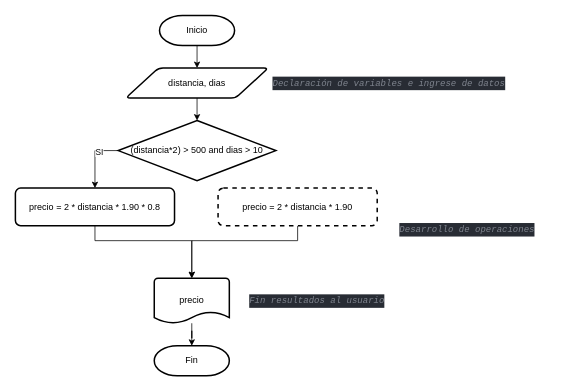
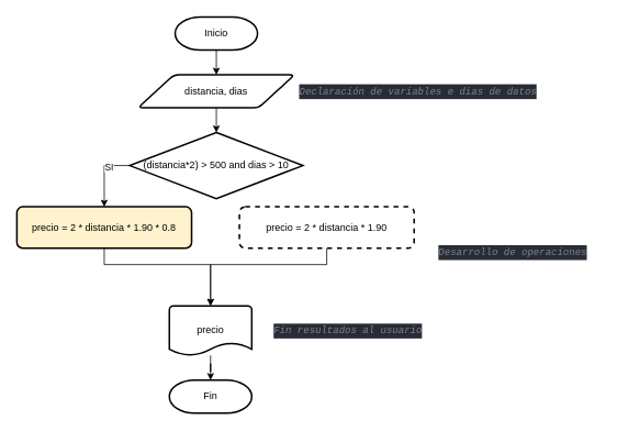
- <mxCell id="12" value="&lt;meta charset=&quot;utf-8&quot;&gt;&lt;div style=&quot;font-style: normal; font-variant-caps: normal; font-weight: normal; letter-spacing: normal; text-align: start; text-indent: 0px; text-transform: none; word-spacing: 0px; -webkit-text-stroke-width: 0px; text-decoration: none; color: rgb(171, 178, 191); background-color: rgb(40, 44, 52); font-family: &amp;quot;Fira Code&amp;quot;, &amp;quot;Menlo for Powerline&amp;quot;, Menlo, Monaco, &amp;quot;Courier New&amp;quot;, monospace; font-size: 12px; line-height: 18px;&quot;&gt;&lt;div&gt;&lt;span style=&quot;color: rgb(127, 132, 142); font-style: italic;&quot;&gt;Declaración de variables e ingrese de datos&lt;/span&gt;&lt;/div&gt;&lt;/div&gt;" style="text;whiteSpace=wrap;html=1;" vertex="1" parent="1"><mxGeometry x="361" y="95" width="340" height="30" as="geometry" /></mxCell>
+ <mxCell id="12" value="&lt;meta charset=&quot;utf-8&quot;&gt;&lt;div style=&quot;font-style: normal; font-variant-caps: normal; font-weight: normal; letter-spacing: normal; text-align: start; text-indent: 0px; text-transform: none; word-spacing: 0px; -webkit-text-stroke-width: 0px; text-decoration: none; color: rgb(171, 178, 191); background-color: rgb(40, 44, 52); font-family: &amp;quot;Fira Code&amp;quot;, &amp;quot;Menlo for Powerline&amp;quot;, Menlo, Monaco, &amp;quot;Courier New&amp;quot;, monospace; font-size: 12px; line-height: 18px;&quot;&gt;&lt;div&gt;&lt;span style=&quot;color: rgb(127, 132, 142); font-style: italic;&quot;&gt;Declaración de variables e dias de datos&lt;/span&gt;&lt;/div&gt;&lt;/div&gt;" style="text;whiteSpace=wrap;html=1;" vertex="1" parent="1"><mxGeometry x="361" y="95" width="340" height="30" as="geometry" /></mxCell>
- <mxCell id="16" value="precio = 2 * distancia * 1.90 * 0.8" style="rounded=1;whiteSpace=wrap;html=1;absoluteArcSize=1;arcSize=14;strokeWidth=2;" vertex="1" parent="1"><mxGeometry x="20" y="250" width="212" height="50" as="geometry" /></mxCell>
+ <mxCell id="16" value="precio = 2 * distancia * 1.90 * 0.8" style="rounded=1;whiteSpace=wrap;html=1;absoluteArcSize=1;arcSize=14;strokeWidth=2;fillColor=#fff2cc;" vertex="1" parent="1"><mxGeometry x="20" y="250" width="212" height="50" as="geometry" /></mxCell>
